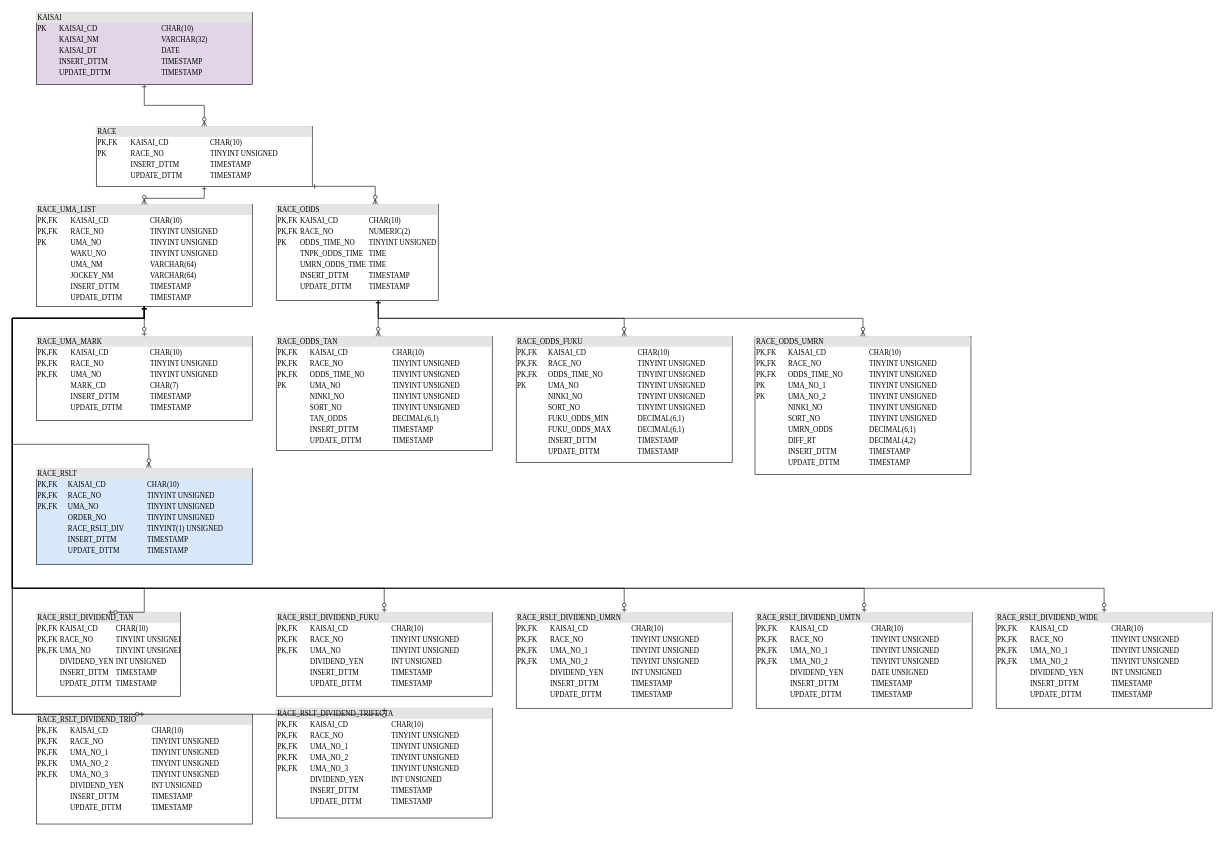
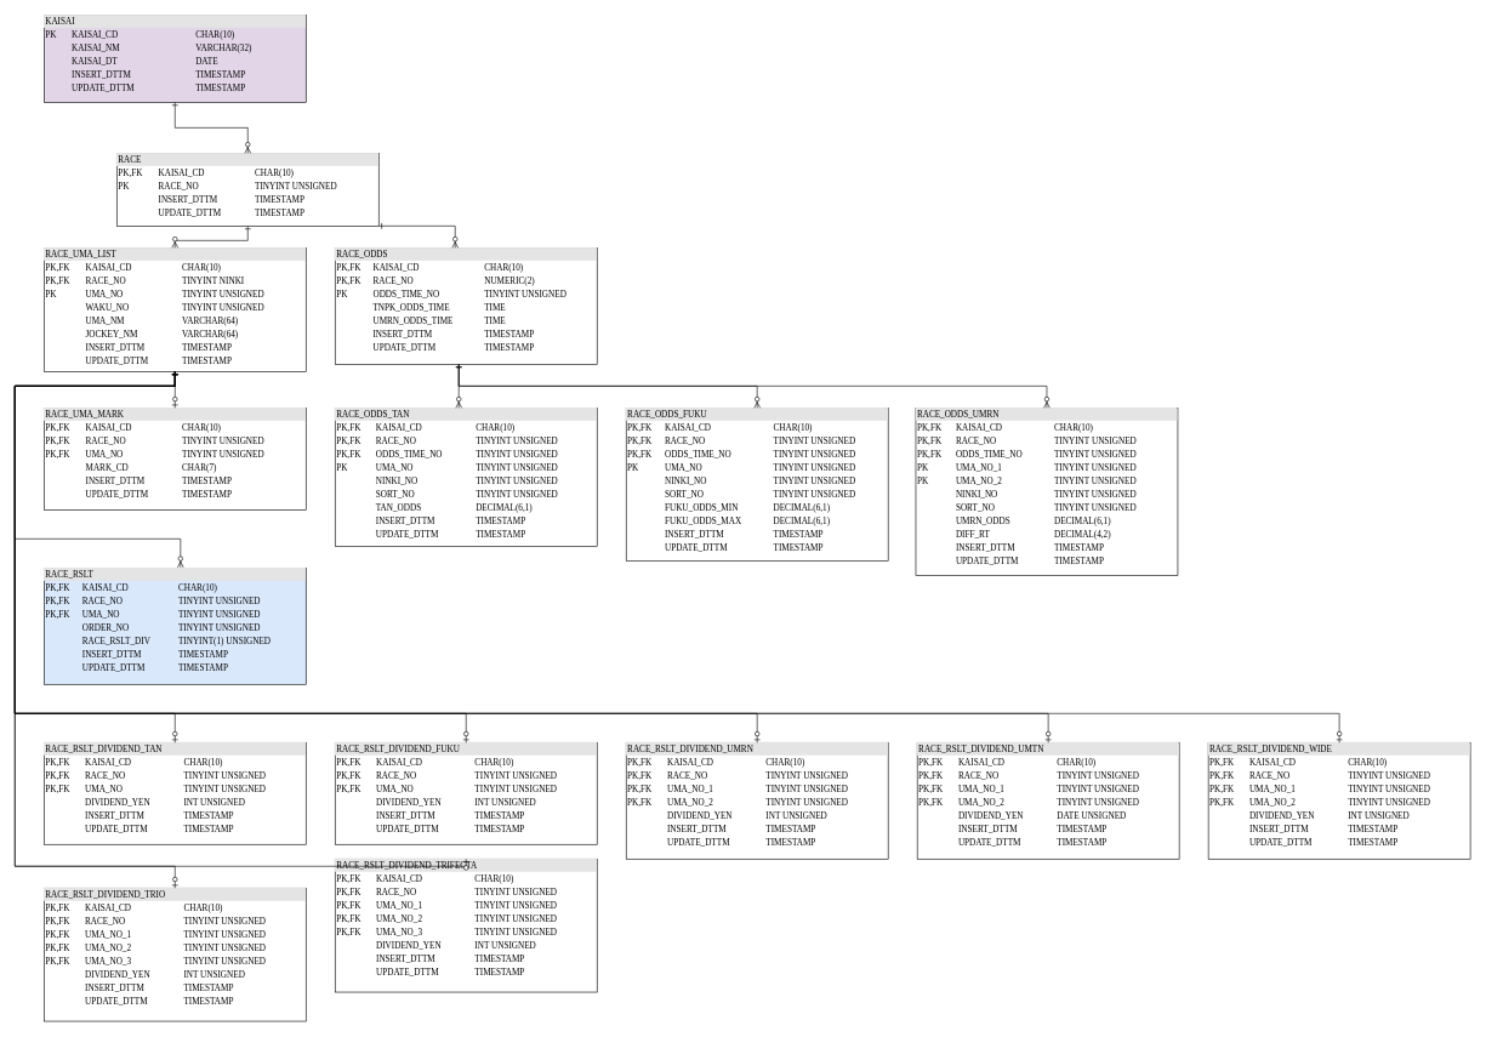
- <mxCell id="4" value="&lt;div style=&quot;box-sizing: border-box ; width: 100% ; background: #e4e4e4 ; padding: 2px&quot;&gt;RACE_UMA_LIST&lt;/div&gt;&lt;table style=&quot;width: 100% ; font-size: 1em&quot; cellpadding=&quot;2&quot; cellspacing=&quot;0&quot;&gt;&lt;tbody&gt;&lt;tr&gt;&lt;td&gt;PK,FK&lt;/td&gt;&lt;td&gt;KAISAI_CD&lt;/td&gt;&lt;td&gt;CHAR(10)&lt;br&gt;&lt;/td&gt;&lt;/tr&gt;&lt;tr&gt;&lt;td&gt;PK,FK&lt;/td&gt;&lt;td&gt;RACE_NO&lt;/td&gt;&lt;td&gt;TINYINT UNSIGNED&lt;br&gt;&lt;/td&gt;&lt;/tr&gt;&lt;tr&gt;&lt;td&gt;PK&lt;/td&gt;&lt;td&gt;UMA_NO&lt;br&gt;&lt;/td&gt;&lt;td&gt;TINYINT UNSIGNED&lt;br&gt;&lt;/td&gt;&lt;/tr&gt;&lt;tr&gt;&lt;td&gt;&lt;br&gt;&lt;/td&gt;&lt;td&gt;WAKU_NO&lt;/td&gt;&lt;td&gt;TINYINT UNSIGNED&lt;br&gt;&lt;/td&gt;&lt;/tr&gt;&lt;tr&gt;&lt;td&gt;&lt;br&gt;&lt;/td&gt;&lt;td&gt;UMA_NM&lt;/td&gt;&lt;td&gt;VARCHAR(64)&lt;/td&gt;&lt;/tr&gt;&lt;tr&gt;&lt;td&gt;&lt;br&gt;&lt;/td&gt;&lt;td&gt;JOCKEY_NM&lt;/td&gt;&lt;td&gt;VARCHAR(64)&lt;/td&gt;&lt;/tr&gt;&lt;tr&gt;&lt;td&gt;&lt;br&gt;&lt;/td&gt;&lt;td&gt;INSERT_DTTM&lt;br&gt;&lt;/td&gt;&lt;td&gt;TIMESTAMP&lt;br&gt;&lt;/td&gt;&lt;/tr&gt;&lt;tr&gt;&lt;td&gt;&lt;br&gt;&lt;/td&gt;&lt;td&gt;UPDATE_DTTM&lt;/td&gt;&lt;td&gt;TIMESTAMP&lt;br&gt;&lt;/td&gt;&lt;/tr&gt;&lt;/tbody&gt;&lt;/table&gt;&lt;br&gt;" style="verticalAlign=top;align=left;overflow=fill;html=1;rounded=0;shadow=0;comic=0;labelBackgroundColor=none;strokeColor=#000000;strokeWidth=1;fillColor=#ffffff;fontFamily=Verdana;fontSize=12;fontColor=#000000;" parent="1" vertex="1"><mxGeometry x="60" y="340" width="360" height="170" as="geometry" /></mxCell>
+ <mxCell id="4" value="&lt;div style=&quot;box-sizing: border-box ; width: 100% ; background: #e4e4e4 ; padding: 2px&quot;&gt;RACE_UMA_LIST&lt;/div&gt;&lt;table style=&quot;width: 100% ; font-size: 1em&quot; cellpadding=&quot;2&quot; cellspacing=&quot;0&quot;&gt;&lt;tbody&gt;&lt;tr&gt;&lt;td&gt;PK,FK&lt;/td&gt;&lt;td&gt;KAISAI_CD&lt;/td&gt;&lt;td&gt;CHAR(10)&lt;br&gt;&lt;/td&gt;&lt;/tr&gt;&lt;tr&gt;&lt;td&gt;PK,FK&lt;/td&gt;&lt;td&gt;RACE_NO&lt;/td&gt;&lt;td&gt;TINYINT NINKI&lt;br&gt;&lt;/td&gt;&lt;/tr&gt;&lt;tr&gt;&lt;td&gt;PK&lt;/td&gt;&lt;td&gt;UMA_NO&lt;br&gt;&lt;/td&gt;&lt;td&gt;TINYINT UNSIGNED&lt;br&gt;&lt;/td&gt;&lt;/tr&gt;&lt;tr&gt;&lt;td&gt;&lt;br&gt;&lt;/td&gt;&lt;td&gt;WAKU_NO&lt;/td&gt;&lt;td&gt;TINYINT UNSIGNED&lt;br&gt;&lt;/td&gt;&lt;/tr&gt;&lt;tr&gt;&lt;td&gt;&lt;br&gt;&lt;/td&gt;&lt;td&gt;UMA_NM&lt;/td&gt;&lt;td&gt;VARCHAR(64)&lt;/td&gt;&lt;/tr&gt;&lt;tr&gt;&lt;td&gt;&lt;br&gt;&lt;/td&gt;&lt;td&gt;JOCKEY_NM&lt;/td&gt;&lt;td&gt;VARCHAR(64)&lt;/td&gt;&lt;/tr&gt;&lt;tr&gt;&lt;td&gt;&lt;br&gt;&lt;/td&gt;&lt;td&gt;INSERT_DTTM&lt;br&gt;&lt;/td&gt;&lt;td&gt;TIMESTAMP&lt;br&gt;&lt;/td&gt;&lt;/tr&gt;&lt;tr&gt;&lt;td&gt;&lt;br&gt;&lt;/td&gt;&lt;td&gt;UPDATE_DTTM&lt;/td&gt;&lt;td&gt;TIMESTAMP&lt;br&gt;&lt;/td&gt;&lt;/tr&gt;&lt;/tbody&gt;&lt;/table&gt;&lt;br&gt;" style="verticalAlign=top;align=left;overflow=fill;html=1;rounded=0;shadow=0;comic=0;labelBackgroundColor=none;strokeColor=#000000;strokeWidth=1;fillColor=#ffffff;fontFamily=Verdana;fontSize=12;fontColor=#000000;" parent="1" vertex="1"><mxGeometry x="60" y="340" width="360" height="170" as="geometry" /></mxCell>
- <mxCell id="2" value="&lt;div style=&quot;box-sizing: border-box ; width: 100% ; background: #e4e4e4 ; padding: 2px&quot;&gt;RACE_ODDS&lt;/div&gt;&lt;table style=&quot;width: 100% ; font-size: 1em&quot; cellpadding=&quot;2&quot; cellspacing=&quot;0&quot;&gt;&lt;tbody&gt;&lt;tr&gt;&lt;td&gt;PK,FK&lt;/td&gt;&lt;td&gt;KAISAI_CD&lt;/td&gt;&lt;td&gt;CHAR(10)&lt;br&gt;&lt;/td&gt;&lt;/tr&gt;&lt;tr&gt;&lt;td&gt;PK,FK&lt;/td&gt;&lt;td&gt;RACE_NO&lt;/td&gt;&lt;td&gt;NUMERIC(2)&lt;/td&gt;&lt;/tr&gt;&lt;tr&gt;&lt;td&gt;PK&lt;/td&gt;&lt;td&gt;ODDS_TIME_NO&lt;/td&gt;&lt;td&gt;TINYINT UNSIGNED&lt;br&gt;&lt;/td&gt;&lt;/tr&gt;&lt;tr&gt;&lt;td&gt;&lt;br&gt;&lt;/td&gt;&lt;td&gt;TNPK_ODDS_TIME&lt;br&gt;&lt;/td&gt;&lt;td&gt;TIME&lt;/td&gt;&lt;/tr&gt;&lt;tr&gt;&lt;td&gt;&lt;/td&gt;&lt;td&gt;UMRN_ODDS_TIME&lt;/td&gt;&lt;td&gt;TIME&lt;br&gt;&lt;/td&gt;&lt;/tr&gt;&lt;tr&gt;&lt;td&gt;&lt;br&gt;&lt;/td&gt;&lt;td&gt;INSERT_DTTM&lt;br&gt;&lt;/td&gt;&lt;td&gt;TIMESTAMP&lt;br&gt;&lt;/td&gt;&lt;/tr&gt;&lt;tr&gt;&lt;td&gt;&lt;br&gt;&lt;/td&gt;&lt;td&gt;UPDATE_DTTM&lt;/td&gt;&lt;td&gt;TIMESTAMP&lt;br&gt;&lt;/td&gt;&lt;/tr&gt;&lt;/tbody&gt;&lt;/table&gt;" style="verticalAlign=top;align=left;overflow=fill;html=1;rounded=0;shadow=0;comic=0;labelBackgroundColor=none;strokeColor=#000000;strokeWidth=1;fillColor=#ffffff;fontFamily=Verdana;fontSize=12;fontColor=#000000;" parent="1" vertex="1"><mxGeometry x="460" y="340" width="270" height="160" as="geometry" /></mxCell>
+ <mxCell id="2" value="&lt;div style=&quot;box-sizing: border-box ; width: 100% ; background: #e4e4e4 ; padding: 2px&quot;&gt;RACE_ODDS&lt;/div&gt;&lt;table style=&quot;width: 100% ; font-size: 1em&quot; cellpadding=&quot;2&quot; cellspacing=&quot;0&quot;&gt;&lt;tbody&gt;&lt;tr&gt;&lt;td&gt;PK,FK&lt;/td&gt;&lt;td&gt;KAISAI_CD&lt;/td&gt;&lt;td&gt;CHAR(10)&lt;br&gt;&lt;/td&gt;&lt;/tr&gt;&lt;tr&gt;&lt;td&gt;PK,FK&lt;/td&gt;&lt;td&gt;RACE_NO&lt;/td&gt;&lt;td&gt;NUMERIC(2)&lt;/td&gt;&lt;/tr&gt;&lt;tr&gt;&lt;td&gt;PK&lt;/td&gt;&lt;td&gt;ODDS_TIME_NO&lt;/td&gt;&lt;td&gt;TINYINT UNSIGNED&lt;br&gt;&lt;/td&gt;&lt;/tr&gt;&lt;tr&gt;&lt;td&gt;&lt;br&gt;&lt;/td&gt;&lt;td&gt;TNPK_ODDS_TIME&lt;br&gt;&lt;/td&gt;&lt;td&gt;TIME&lt;/td&gt;&lt;/tr&gt;&lt;tr&gt;&lt;td&gt;&lt;/td&gt;&lt;td&gt;UMRN_ODDS_TIME&lt;/td&gt;&lt;td&gt;TIME&lt;br&gt;&lt;/td&gt;&lt;/tr&gt;&lt;tr&gt;&lt;td&gt;&lt;br&gt;&lt;/td&gt;&lt;td&gt;INSERT_DTTM&lt;br&gt;&lt;/td&gt;&lt;td&gt;TIMESTAMP&lt;br&gt;&lt;/td&gt;&lt;/tr&gt;&lt;tr&gt;&lt;td&gt;&lt;br&gt;&lt;/td&gt;&lt;td&gt;UPDATE_DTTM&lt;/td&gt;&lt;td&gt;TIMESTAMP&lt;br&gt;&lt;/td&gt;&lt;/tr&gt;&lt;/tbody&gt;&lt;/table&gt;" style="verticalAlign=top;align=left;overflow=fill;html=1;rounded=0;shadow=0;comic=0;labelBackgroundColor=none;strokeColor=#000000;strokeWidth=1;fillColor=#ffffff;fontFamily=Verdana;fontSize=12;fontColor=#000000;" parent="1" vertex="1"><mxGeometry x="460" y="340" width="360" height="160" as="geometry" /></mxCell>
- <mxCell id="19" value="&lt;div style=&quot;box-sizing: border-box ; width: 100% ; background: #e4e4e4 ; padding: 2px&quot;&gt;RACE_RSLT_DIVIDEND_TAN&lt;/div&gt;&lt;table style=&quot;width: 100% ; font-size: 1em&quot; cellpadding=&quot;2&quot; cellspacing=&quot;0&quot;&gt;&lt;tbody&gt;&lt;tr&gt;&lt;td&gt;PK,FK&lt;/td&gt;&lt;td&gt;KAISAI_CD&lt;/td&gt;&lt;td&gt;CHAR(10)&lt;br&gt;&lt;/td&gt;&lt;/tr&gt;&lt;tr&gt;&lt;td&gt;PK,FK&lt;/td&gt;&lt;td&gt;RACE_NO&lt;/td&gt;&lt;td&gt;TINYINT UNSIGNED&lt;br&gt;&lt;/td&gt;&lt;/tr&gt;&lt;tr&gt;&lt;td&gt;PK,FK&lt;/td&gt;&lt;td&gt;UMA_NO&lt;br&gt;&lt;/td&gt;&lt;td&gt;TINYINT UNSIGNED&lt;br&gt;&lt;/td&gt;&lt;/tr&gt;&lt;tr&gt;&lt;td&gt;&lt;br&gt;&lt;/td&gt;&lt;td&gt;DIVIDEND_YEN&lt;/td&gt;&lt;td&gt;INT UNSIGNED&lt;/td&gt;&lt;/tr&gt;&lt;tr&gt;&lt;td&gt;&lt;br&gt;&lt;/td&gt;&lt;td&gt;INSERT_DTTM&lt;br&gt;&lt;/td&gt;&lt;td&gt;TIMESTAMP&lt;br&gt;&lt;/td&gt;&lt;/tr&gt;&lt;tr&gt;&lt;td&gt;&lt;br&gt;&lt;/td&gt;&lt;td&gt;UPDATE_DTTM&lt;/td&gt;&lt;td&gt;TIMESTAMP&lt;br&gt;&lt;/td&gt;&lt;/tr&gt;&lt;/tbody&gt;&lt;/table&gt;" style="verticalAlign=top;align=left;overflow=fill;html=1;rounded=0;shadow=0;comic=0;labelBackgroundColor=none;strokeColor=#000000;strokeWidth=1;fillColor=#ffffff;fontFamily=Verdana;fontSize=12;fontColor=#000000;" parent="1" vertex="1"><mxGeometry x="60" y="1020" width="240" height="140" as="geometry" /></mxCell>
+ <mxCell id="19" value="&lt;div style=&quot;box-sizing: border-box ; width: 100% ; background: #e4e4e4 ; padding: 2px&quot;&gt;RACE_RSLT_DIVIDEND_TAN&lt;/div&gt;&lt;table style=&quot;width: 100% ; font-size: 1em&quot; cellpadding=&quot;2&quot; cellspacing=&quot;0&quot;&gt;&lt;tbody&gt;&lt;tr&gt;&lt;td&gt;PK,FK&lt;/td&gt;&lt;td&gt;KAISAI_CD&lt;/td&gt;&lt;td&gt;CHAR(10)&lt;br&gt;&lt;/td&gt;&lt;/tr&gt;&lt;tr&gt;&lt;td&gt;PK,FK&lt;/td&gt;&lt;td&gt;RACE_NO&lt;/td&gt;&lt;td&gt;TINYINT UNSIGNED&lt;br&gt;&lt;/td&gt;&lt;/tr&gt;&lt;tr&gt;&lt;td&gt;PK,FK&lt;/td&gt;&lt;td&gt;UMA_NO&lt;br&gt;&lt;/td&gt;&lt;td&gt;TINYINT UNSIGNED&lt;br&gt;&lt;/td&gt;&lt;/tr&gt;&lt;tr&gt;&lt;td&gt;&lt;br&gt;&lt;/td&gt;&lt;td&gt;DIVIDEND_YEN&lt;/td&gt;&lt;td&gt;INT UNSIGNED&lt;/td&gt;&lt;/tr&gt;&lt;tr&gt;&lt;td&gt;&lt;br&gt;&lt;/td&gt;&lt;td&gt;INSERT_DTTM&lt;br&gt;&lt;/td&gt;&lt;td&gt;TIMESTAMP&lt;br&gt;&lt;/td&gt;&lt;/tr&gt;&lt;tr&gt;&lt;td&gt;&lt;br&gt;&lt;/td&gt;&lt;td&gt;UPDATE_DTTM&lt;/td&gt;&lt;td&gt;TIMESTAMP&lt;br&gt;&lt;/td&gt;&lt;/tr&gt;&lt;/tbody&gt;&lt;/table&gt;" style="verticalAlign=top;align=left;overflow=fill;html=1;rounded=0;shadow=0;comic=0;labelBackgroundColor=none;strokeColor=#000000;strokeWidth=1;fillColor=#ffffff;fontFamily=Verdana;fontSize=12;fontColor=#000000;" parent="1" vertex="1"><mxGeometry x="60" y="1020" width="360" height="140" as="geometry" /></mxCell>
- <mxCell id="23" value="&lt;div style=&quot;box-sizing: border-box ; width: 100% ; background: #e4e4e4 ; padding: 2px&quot;&gt;RACE_RSLT_DIVIDEND_TRIO&lt;/div&gt;&lt;table style=&quot;width: 100% ; font-size: 1em&quot; cellpadding=&quot;2&quot; cellspacing=&quot;0&quot;&gt;&lt;tbody&gt;&lt;tr&gt;&lt;td&gt;PK,FK&lt;/td&gt;&lt;td&gt;KAISAI_CD&lt;/td&gt;&lt;td&gt;CHAR(10)&lt;br&gt;&lt;/td&gt;&lt;/tr&gt;&lt;tr&gt;&lt;td&gt;PK,FK&lt;/td&gt;&lt;td&gt;RACE_NO&lt;/td&gt;&lt;td&gt;TINYINT UNSIGNED&lt;br&gt;&lt;/td&gt;&lt;/tr&gt;&lt;tr&gt;&lt;td&gt;PK,FK&lt;/td&gt;&lt;td&gt;UMA_NO_1&lt;br&gt;&lt;/td&gt;&lt;td&gt;TINYINT UNSIGNED&lt;br&gt;&lt;/td&gt;&lt;/tr&gt;&lt;tr&gt;&lt;td&gt;PK,FK&lt;/td&gt;&lt;td&gt;UMA_NO_2&lt;/td&gt;&lt;td&gt;TINYINT UNSIGNED&lt;/td&gt;&lt;/tr&gt;&lt;tr&gt;&lt;td&gt;PK,FK&lt;/td&gt;&lt;td&gt;UMA_NO_3&lt;/td&gt;&lt;td&gt;TINYINT UNSIGNED&lt;/td&gt;&lt;/tr&gt;&lt;tr&gt;&lt;td&gt;&lt;br&gt;&lt;/td&gt;&lt;td&gt;DIVIDEND_YEN&lt;/td&gt;&lt;td&gt;INT UNSIGNED&lt;/td&gt;&lt;/tr&gt;&lt;tr&gt;&lt;td&gt;&lt;br&gt;&lt;/td&gt;&lt;td&gt;INSERT_DTTM&lt;br&gt;&lt;/td&gt;&lt;td&gt;TIMESTAMP&lt;br&gt;&lt;/td&gt;&lt;/tr&gt;&lt;tr&gt;&lt;td&gt;&lt;br&gt;&lt;/td&gt;&lt;td&gt;UPDATE_DTTM&lt;/td&gt;&lt;td&gt;TIMESTAMP&lt;br&gt;&lt;/td&gt;&lt;/tr&gt;&lt;/tbody&gt;&lt;/table&gt;" style="verticalAlign=top;align=left;overflow=fill;html=1;rounded=0;shadow=0;comic=0;labelBackgroundColor=none;strokeColor=#000000;strokeWidth=1;fillColor=#ffffff;fontFamily=Verdana;fontSize=12;fontColor=#000000;" parent="1" vertex="1"><mxGeometry x="60" y="1190" width="360" height="183" as="geometry" /></mxCell>
+ <mxCell id="23" value="&lt;div style=&quot;box-sizing: border-box ; width: 100% ; background: #e4e4e4 ; padding: 2px&quot;&gt;RACE_RSLT_DIVIDEND_TRIO&lt;/div&gt;&lt;table style=&quot;width: 100% ; font-size: 1em&quot; cellpadding=&quot;2&quot; cellspacing=&quot;0&quot;&gt;&lt;tbody&gt;&lt;tr&gt;&lt;td&gt;PK,FK&lt;/td&gt;&lt;td&gt;KAISAI_CD&lt;/td&gt;&lt;td&gt;CHAR(10)&lt;br&gt;&lt;/td&gt;&lt;/tr&gt;&lt;tr&gt;&lt;td&gt;PK,FK&lt;/td&gt;&lt;td&gt;RACE_NO&lt;/td&gt;&lt;td&gt;TINYINT UNSIGNED&lt;br&gt;&lt;/td&gt;&lt;/tr&gt;&lt;tr&gt;&lt;td&gt;PK,FK&lt;/td&gt;&lt;td&gt;UMA_NO_1&lt;br&gt;&lt;/td&gt;&lt;td&gt;TINYINT UNSIGNED&lt;br&gt;&lt;/td&gt;&lt;/tr&gt;&lt;tr&gt;&lt;td&gt;PK,FK&lt;/td&gt;&lt;td&gt;UMA_NO_2&lt;/td&gt;&lt;td&gt;TINYINT UNSIGNED&lt;/td&gt;&lt;/tr&gt;&lt;tr&gt;&lt;td&gt;PK,FK&lt;/td&gt;&lt;td&gt;UMA_NO_3&lt;/td&gt;&lt;td&gt;TINYINT UNSIGNED&lt;/td&gt;&lt;/tr&gt;&lt;tr&gt;&lt;td&gt;&lt;br&gt;&lt;/td&gt;&lt;td&gt;DIVIDEND_YEN&lt;/td&gt;&lt;td&gt;INT UNSIGNED&lt;/td&gt;&lt;/tr&gt;&lt;tr&gt;&lt;td&gt;&lt;br&gt;&lt;/td&gt;&lt;td&gt;INSERT_DTTM&lt;br&gt;&lt;/td&gt;&lt;td&gt;TIMESTAMP&lt;br&gt;&lt;/td&gt;&lt;/tr&gt;&lt;tr&gt;&lt;td&gt;&lt;br&gt;&lt;/td&gt;&lt;td&gt;UPDATE_DTTM&lt;/td&gt;&lt;td&gt;TIMESTAMP&lt;br&gt;&lt;/td&gt;&lt;/tr&gt;&lt;/tbody&gt;&lt;/table&gt;" style="verticalAlign=top;align=left;overflow=fill;html=1;rounded=0;shadow=0;comic=0;labelBackgroundColor=none;strokeColor=#000000;strokeWidth=1;fillColor=#ffffff;fontFamily=Verdana;fontSize=12;fontColor=#000000;" parent="1" vertex="1"><mxGeometry x="60" y="1220" width="360" height="183" as="geometry" /></mxCell>
